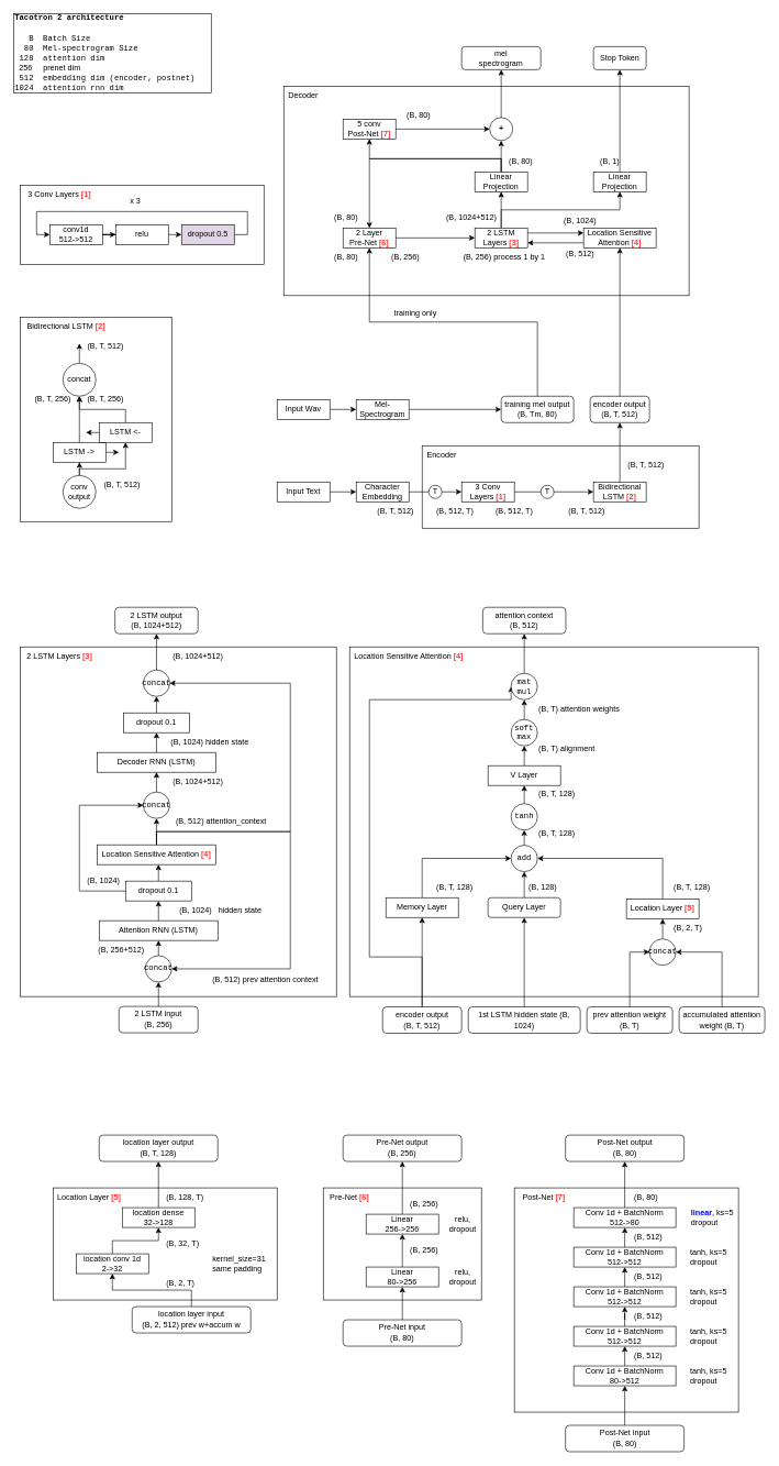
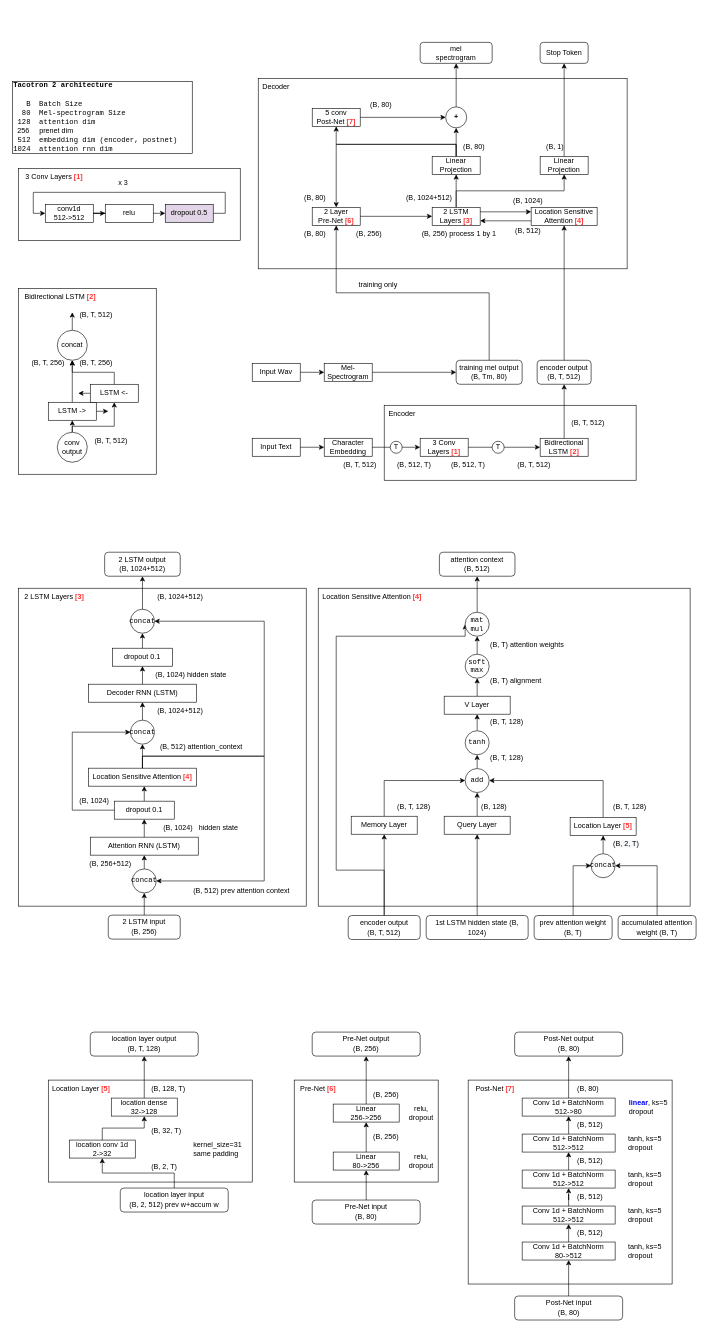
- <mxCell id="94" value="&lt;font face=&quot;Courier New&quot;&gt;&lt;b&gt;Tacotron 2 architecture&lt;br&gt;&lt;/b&gt;&lt;br&gt;&amp;nbsp; &amp;nbsp;B&amp;nbsp; Batch Size&lt;br&gt;&amp;nbsp; 80&amp;nbsp; Mel-spectrogram Size&lt;br&gt;&lt;/font&gt;&lt;span style=&quot;font-family: &amp;#34;courier new&amp;#34;&quot;&gt;&amp;nbsp;128&amp;nbsp; attention dim&lt;/span&gt;&lt;br style=&quot;font-family: &amp;#34;courier new&amp;#34;&quot;&gt;&amp;nbsp; 256&amp;nbsp; &amp;nbsp; &amp;nbsp;prenet dim&lt;br&gt;&lt;font face=&quot;Courier New&quot;&gt;&amp;nbsp;512&amp;nbsp; embedding dim (encoder, postnet)&lt;br&gt;&lt;/font&gt;&lt;span style=&quot;font-family: &amp;#34;courier new&amp;#34;&quot;&gt;1024&amp;nbsp; attention rnn dim&lt;/span&gt;" style="rounded=0;whiteSpace=wrap;html=1;align=left;" vertex="1" parent="1"><mxGeometry x="20" y="20" width="300" height="120" as="geometry" /></mxCell>
+ <mxCell id="94" value="&lt;font face=&quot;Courier New&quot;&gt;&lt;b&gt;Tacotron 2 architecture&lt;br&gt;&lt;/b&gt;&lt;br&gt;&amp;nbsp; &amp;nbsp;B&amp;nbsp; Batch Size&lt;br&gt;&amp;nbsp; 80&amp;nbsp; Mel-spectrogram Size&lt;br&gt;&lt;/font&gt;&lt;span style=&quot;font-family: &amp;#34;courier new&amp;#34;&quot;&gt;&amp;nbsp;128&amp;nbsp; attention dim&lt;/span&gt;&lt;br style=&quot;font-family: &amp;#34;courier new&amp;#34;&quot;&gt;&amp;nbsp; 256&amp;nbsp; &amp;nbsp; &amp;nbsp;prenet dim&lt;br&gt;&lt;font face=&quot;Courier New&quot;&gt;&amp;nbsp;512&amp;nbsp; embedding dim (encoder, postnet)&lt;br&gt;&lt;/font&gt;&lt;span style=&quot;font-family: &amp;#34;courier new&amp;#34;&quot;&gt;1024&amp;nbsp; attention rnn dim&lt;/span&gt;" style="rounded=0;whiteSpace=wrap;html=1;align=left;" vertex="1" parent="1"><mxGeometry x="20" y="135" width="300" height="120" as="geometry" /></mxCell>
- <mxCell id="130" value="Query Layer" style="whiteSpace=wrap;html=1;rounded=1;" vertex="1" parent="1"><mxGeometry x="740" y="1360.13" width="110" height="30" as="geometry" /></mxCell>
+ <mxCell id="130" value="Query Layer" style="rounded=0;whiteSpace=wrap;html=1;" vertex="1" parent="1"><mxGeometry x="740" y="1360.13" width="110" height="30" as="geometry" /></mxCell>
